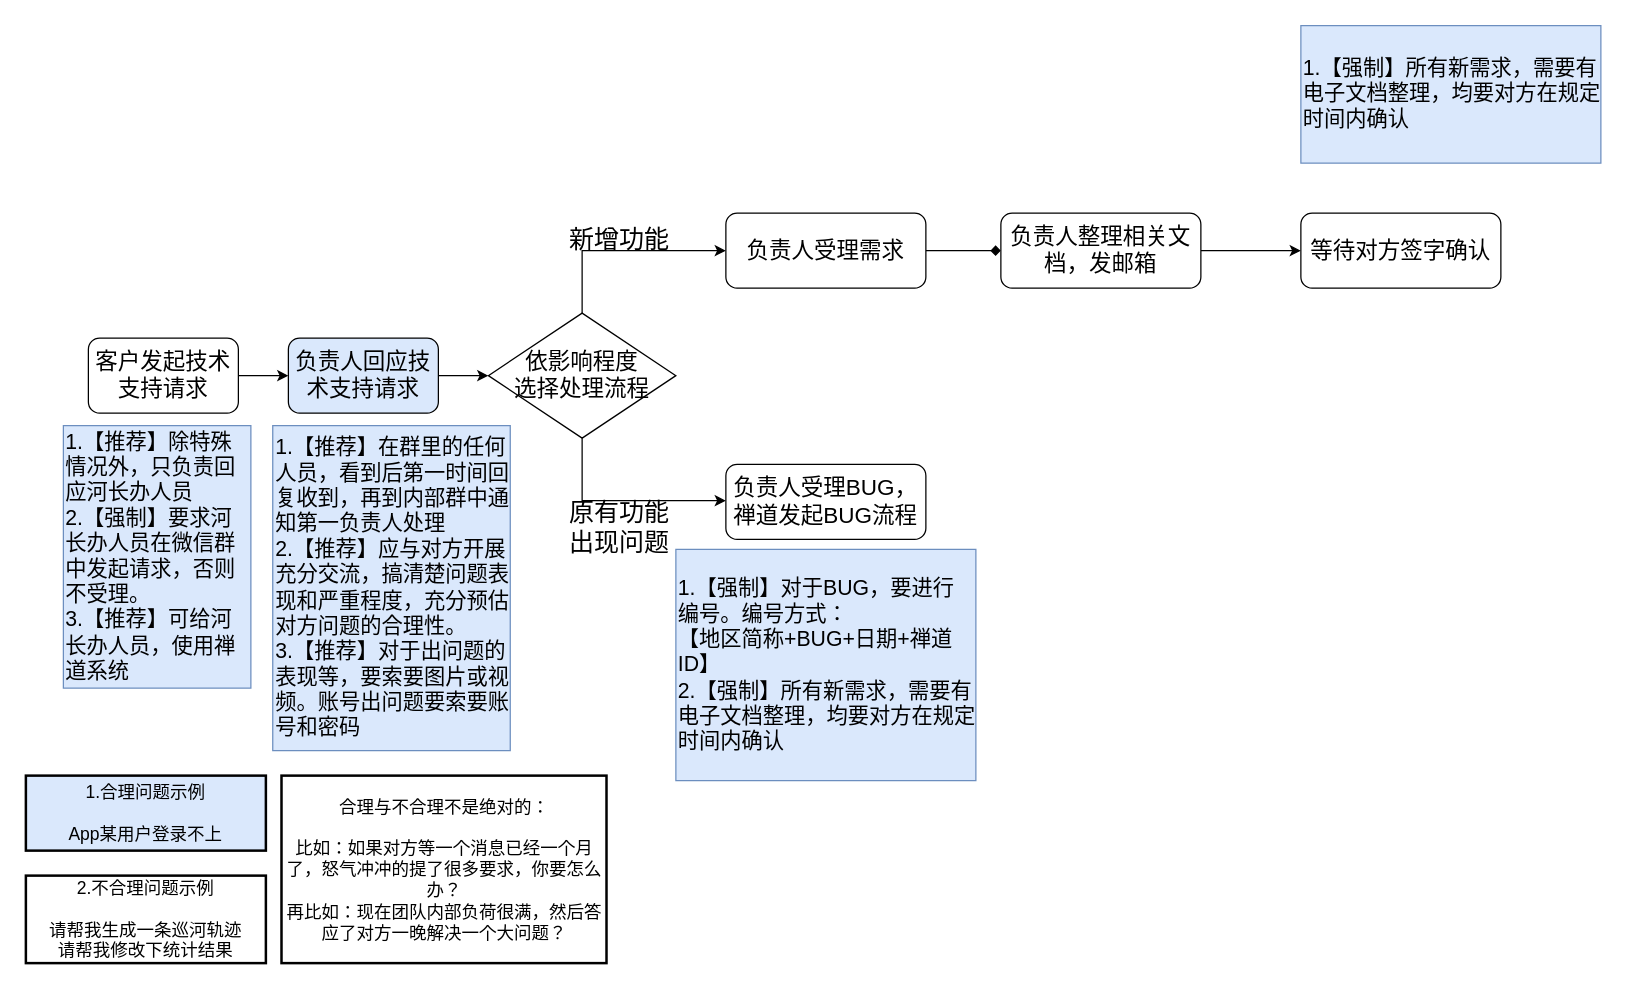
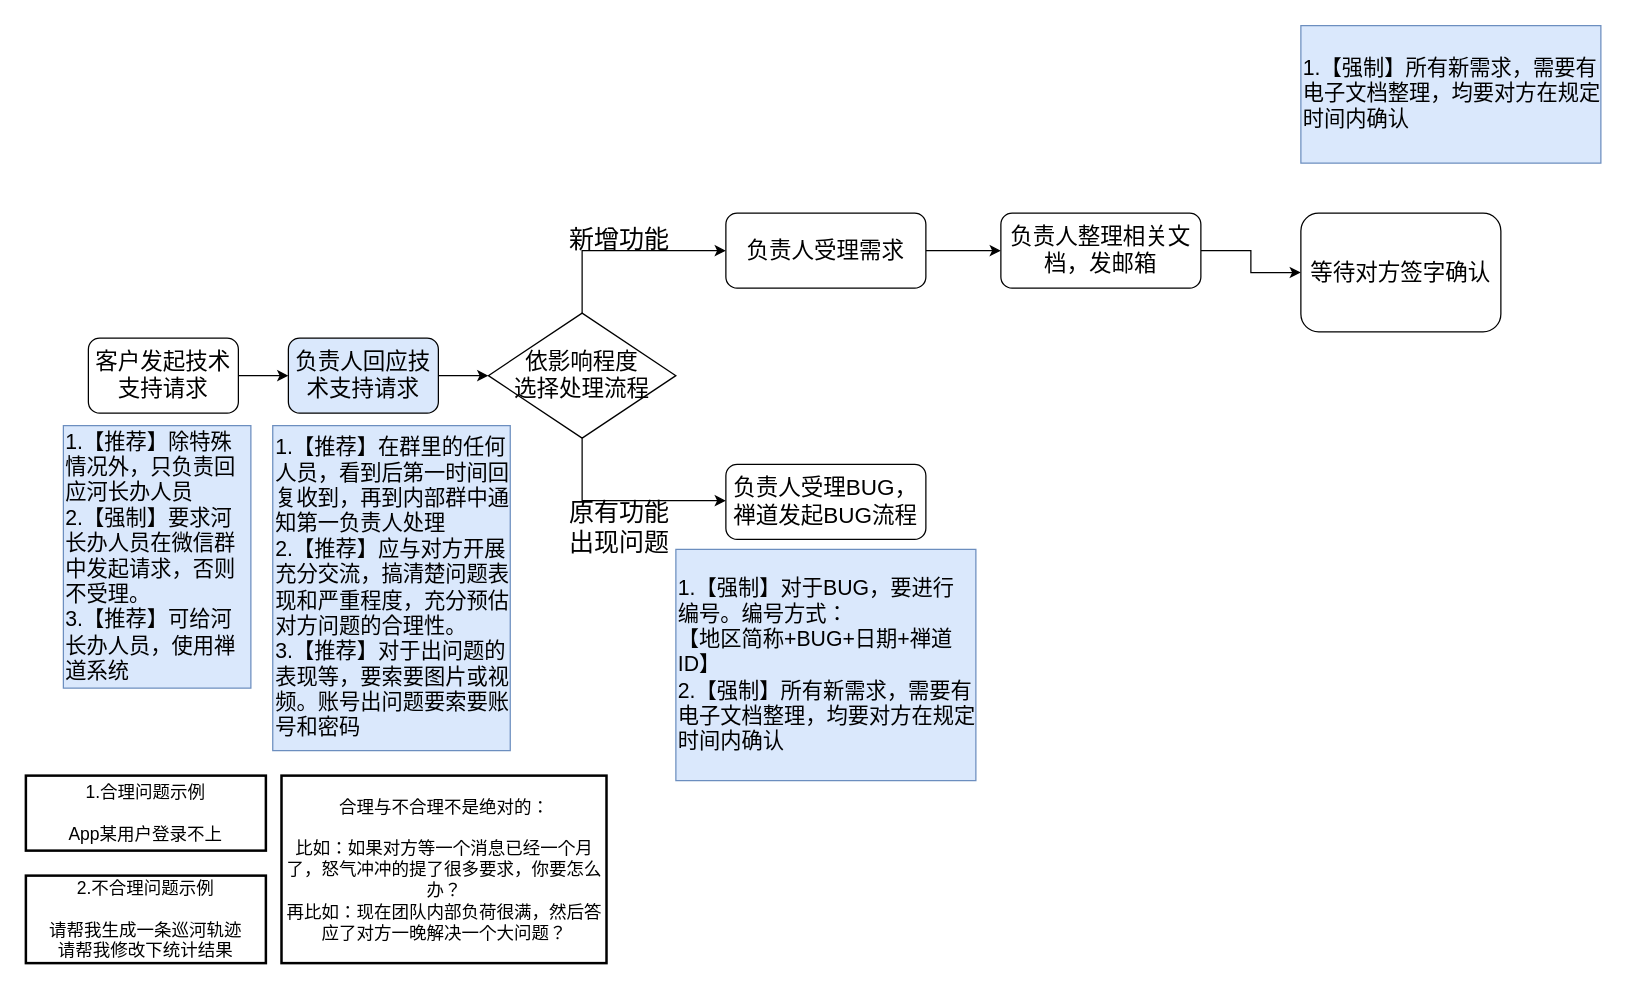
- <mxCell id="13" value="" style="edgeStyle=orthogonalEdgeStyle;rounded=0;orthogonalLoop=1;jettySize=auto;html=1;fontSize=20;endArrow=diamond;" edge="1" parent="1" source="14" target="16"><mxGeometry relative="1" as="geometry" /></mxCell>
+ <mxCell id="13" value="" style="edgeStyle=orthogonalEdgeStyle;rounded=0;orthogonalLoop=1;jettySize=auto;html=1;fontSize=20;" edge="1" parent="1" source="14" target="16"><mxGeometry relative="1" as="geometry" /></mxCell>
- <mxCell id="17" value="&lt;font style=&quot;font-size: 18px&quot;&gt;等待对方签字确认&lt;br&gt;&lt;/font&gt;" style="rounded=1;whiteSpace=wrap;html=1;" vertex="1" parent="1"><mxGeometry x="1040" y="170" width="160" height="60" as="geometry" /></mxCell>
+ <mxCell id="17" value="&lt;font style=&quot;font-size: 18px&quot;&gt;等待对方签字确认&lt;br&gt;&lt;/font&gt;" style="rounded=1;whiteSpace=wrap;html=1;" vertex="1" parent="1"><mxGeometry x="1040" y="170" width="160" height="95" as="geometry" /></mxCell>
- <mxCell id="21" value="&lt;font style=&quot;font-size: 14px&quot;&gt;1.合理问题示例&lt;br&gt;&lt;br&gt;App某用户登录不上&lt;/font&gt;" style="rounded=0;whiteSpace=wrap;html=1;strokeWidth=2;fillColor=#dae8fc;" vertex="1" parent="1"><mxGeometry x="20" y="620" width="192" height="60" as="geometry" /></mxCell>
+ <mxCell id="21" value="&lt;font style=&quot;font-size: 14px&quot;&gt;1.合理问题示例&lt;br&gt;&lt;br&gt;App某用户登录不上&lt;/font&gt;" style="rounded=0;whiteSpace=wrap;html=1;strokeWidth=2;" vertex="1" parent="1"><mxGeometry x="20" y="620" width="192" height="60" as="geometry" /></mxCell>
